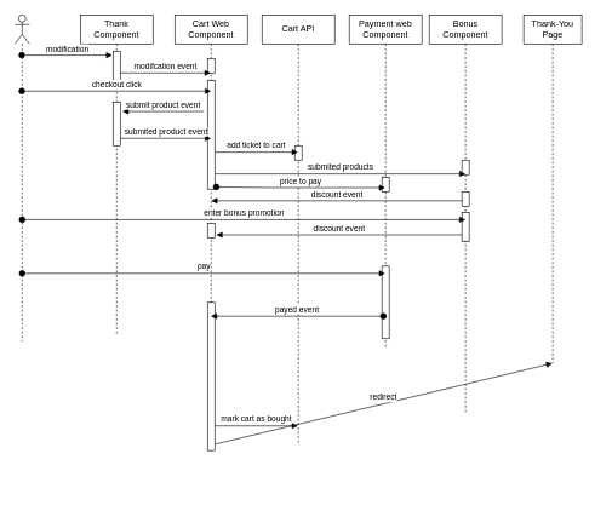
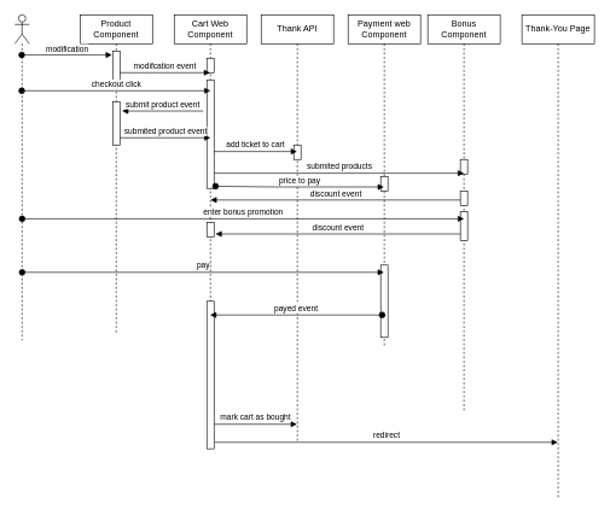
- <mxCell id="2" value="Thank Component" style="shape=umlLifeline;perimeter=lifelinePerimeter;whiteSpace=wrap;html=1;container=1;collapsible=0;recursiveResize=0;outlineConnect=0;" parent="1" vertex="1"><mxGeometry x="110" y="20" width="100" height="440" as="geometry" /></mxCell>
+ <mxCell id="2" value="Product Component" style="shape=umlLifeline;perimeter=lifelinePerimeter;whiteSpace=wrap;html=1;container=1;collapsible=0;recursiveResize=0;outlineConnect=0;" parent="1" vertex="1"><mxGeometry x="110" y="20" width="100" height="440" as="geometry" /></mxCell>
- <mxCell id="16" value="Cart API" style="shape=umlLifeline;perimeter=lifelinePerimeter;whiteSpace=wrap;html=1;container=1;collapsible=0;recursiveResize=0;outlineConnect=0;" parent="1" vertex="1"><mxGeometry x="360" y="20" width="100" height="590" as="geometry" /></mxCell>
+ <mxCell id="16" value="Thank API" style="shape=umlLifeline;perimeter=lifelinePerimeter;whiteSpace=wrap;html=1;container=1;collapsible=0;recursiveResize=0;outlineConnect=0;" parent="1" vertex="1"><mxGeometry x="360" y="20" width="100" height="590" as="geometry" /></mxCell>
- <mxCell id="34" value="Thank-You Page" style="shape=umlLifeline;perimeter=lifelinePerimeter;whiteSpace=wrap;html=1;container=1;collapsible=0;recursiveResize=0;outlineConnect=0;" parent="1" vertex="1"><mxGeometry x="720" y="20" width="80" height="480" as="geometry" /></mxCell>
+ <mxCell id="34" value="Thank-You Page" style="shape=umlLifeline;perimeter=lifelinePerimeter;whiteSpace=wrap;html=1;container=1;collapsible=0;recursiveResize=0;outlineConnect=0;" parent="1" vertex="1"><mxGeometry x="720" y="20" width="100" height="670" as="geometry" /></mxCell>
